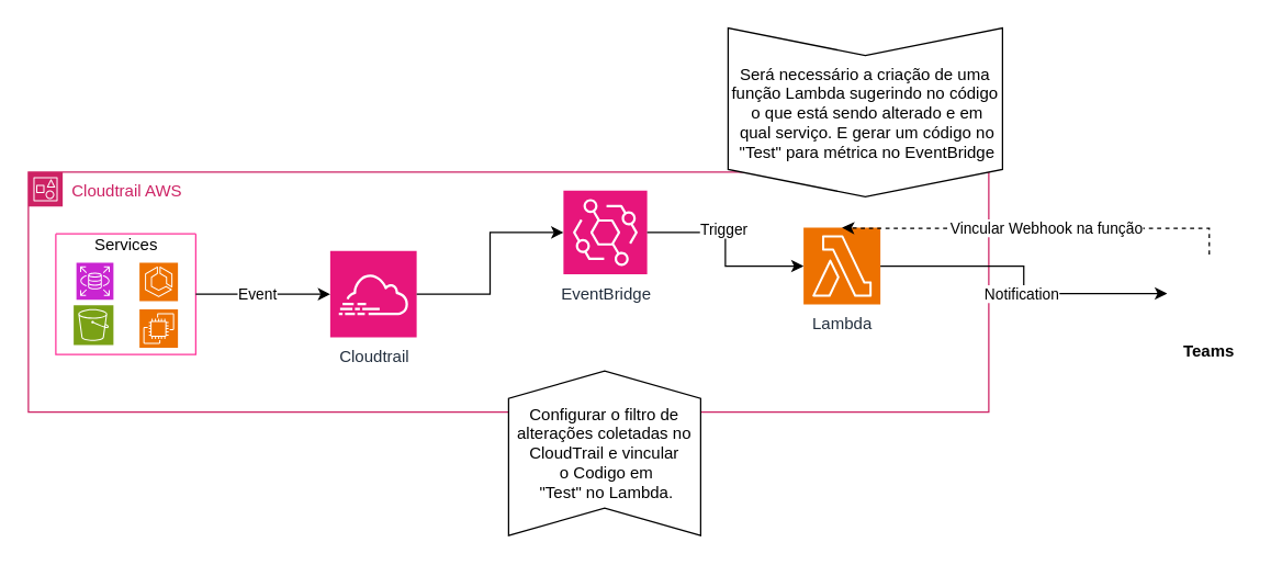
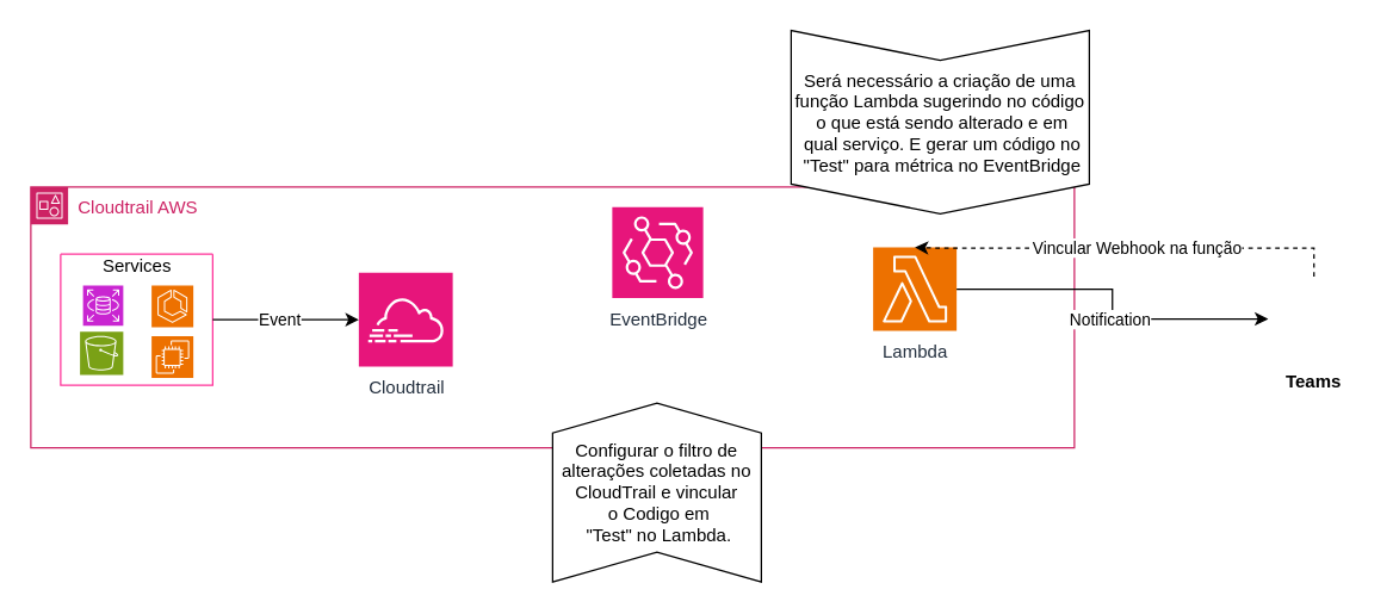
- <mxCell id="8" style="edgeStyle=orthogonalEdgeStyle;rounded=0;orthogonalLoop=1;jettySize=auto;html=1;entryX=0;entryY=0.5;entryDx=0;entryDy=0;entryPerimeter=0;" edge="1" parent="3" source="4" target="6"><mxGeometry relative="1" as="geometry" /></mxCell>
- <mxCell id="9" value="Trigger" style="edgeLabel;html=1;align=center;verticalAlign=middle;resizable=0;points=[];" connectable="0" vertex="1" parent="8"><mxGeometry x="-0.21" y="3" relative="1" as="geometry"><mxPoint as="offset" /></mxGeometry></mxCell>
- <mxCell id="7" style="edgeStyle=orthogonalEdgeStyle;rounded=0;orthogonalLoop=1;jettySize=auto;html=1;entryX=0;entryY=0.5;entryDx=0;entryDy=0;entryPerimeter=0;" edge="1" parent="3" source="5" target="4"><mxGeometry relative="1" as="geometry" /></mxCell>
